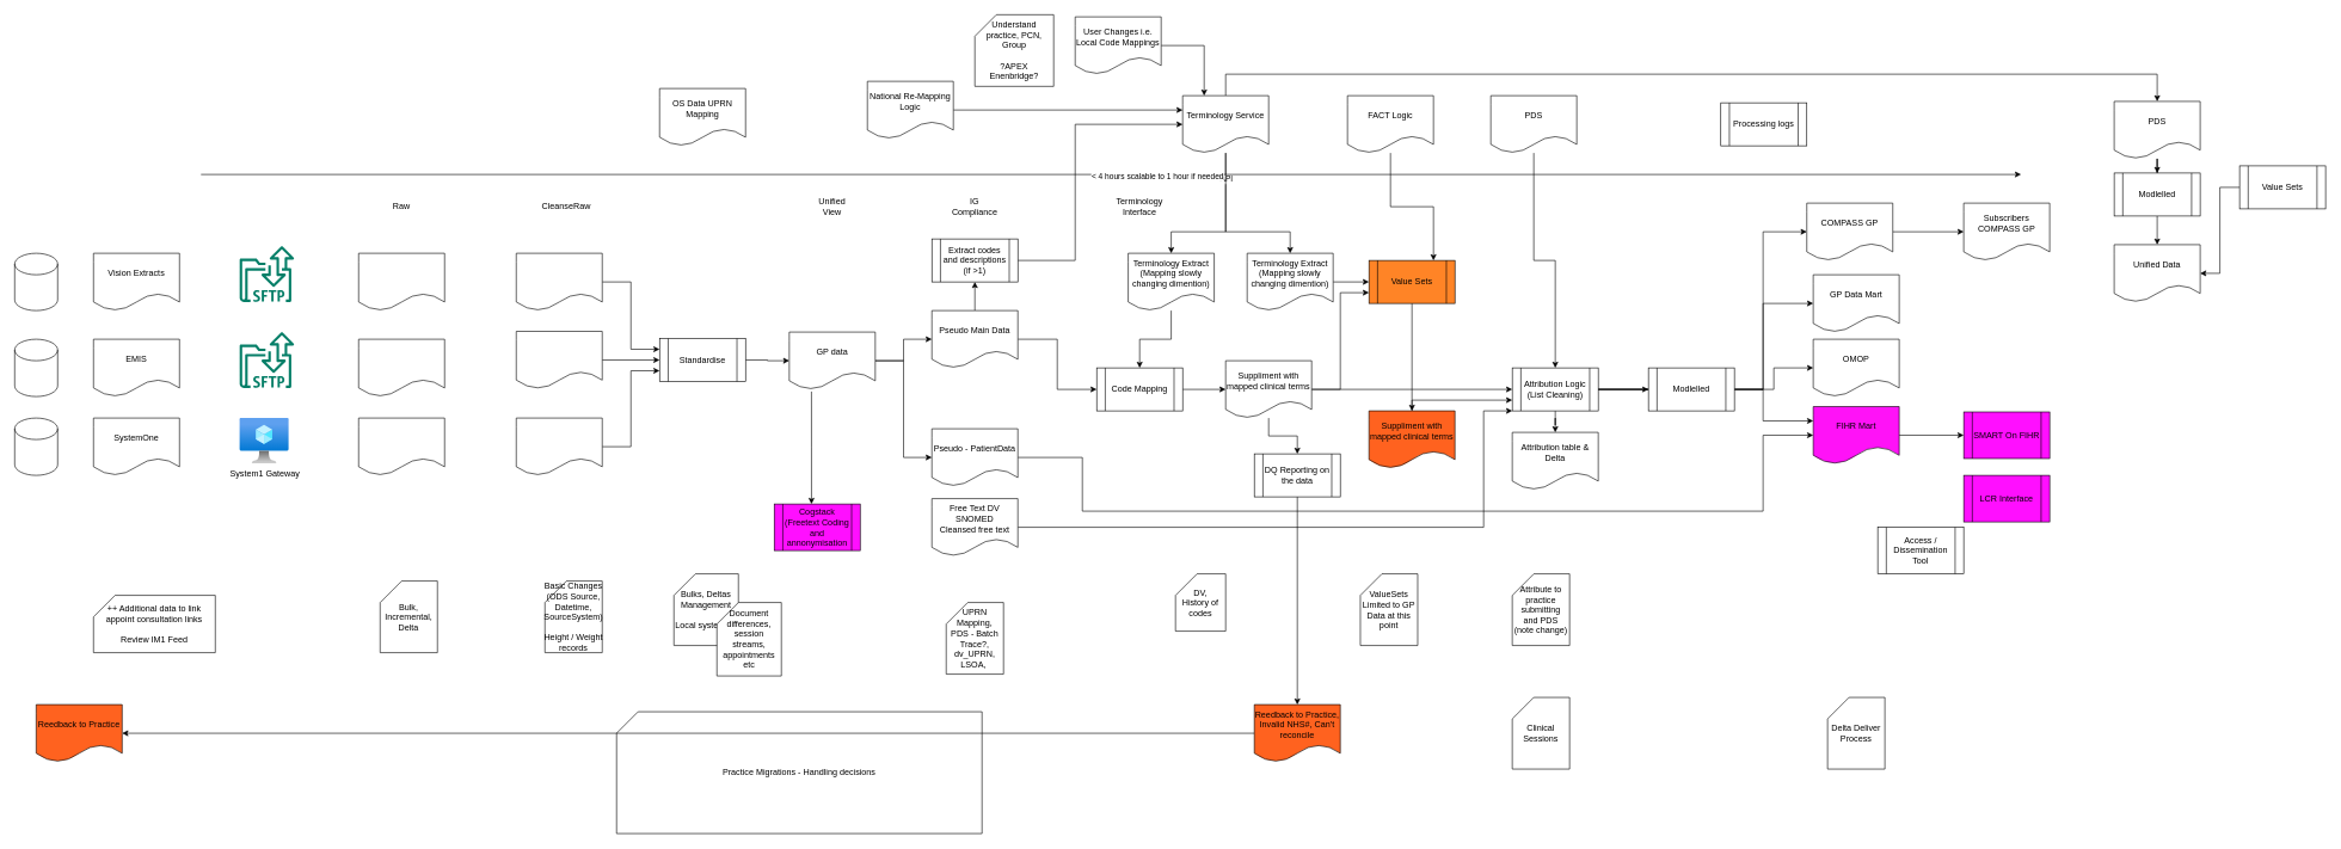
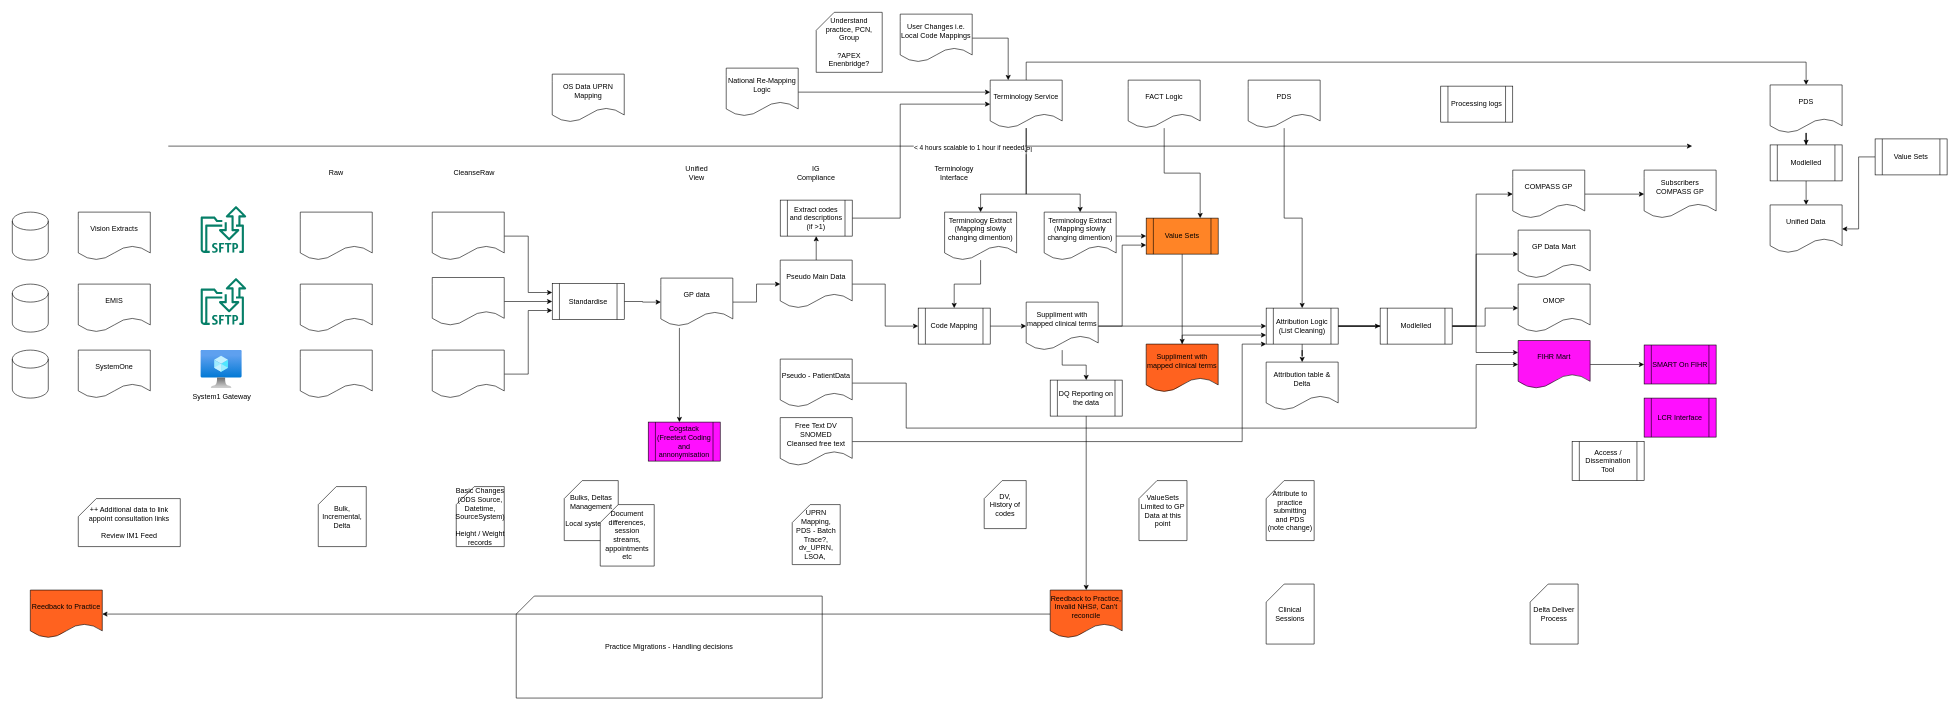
- <mxCell id="25" style="edgeStyle=orthogonalEdgeStyle;rounded=0;orthogonalLoop=1;jettySize=auto;html=1;entryX=0;entryY=0.5;entryDx=0;entryDy=0;" parent="1" source="27" target="33" edge="1"><mxGeometry relative="1" as="geometry" /></mxCell>
